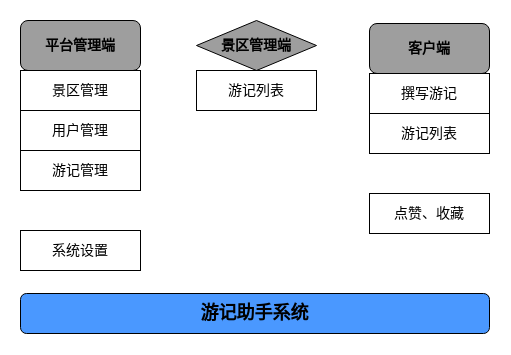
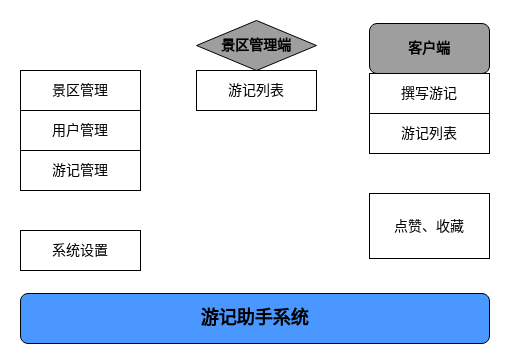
- <mxCell id="4" value="&lt;b&gt;&lt;font style=&quot;font-size: 14px&quot;&gt;平台管理端&lt;/font&gt;&lt;/b&gt;" style="rounded=1;whiteSpace=wrap;html=1;fillColor=#9E9E9E;" vertex="1" parent="1"><mxGeometry x="20" y="20" width="120" height="50" as="geometry" /></mxCell>
- <mxCell id="14" value="&lt;span style=&quot;line-height: 150%&quot;&gt;&lt;font style=&quot;font-size: 14px&quot;&gt;点赞、收藏&lt;/font&gt;&lt;/span&gt;" style="rounded=0;whiteSpace=wrap;html=1;" vertex="1" parent="1"><mxGeometry x="369" y="193" width="120" height="40" as="geometry" /></mxCell>
+ <mxCell id="14" value="&lt;span style=&quot;line-height: 150%&quot;&gt;&lt;font style=&quot;font-size: 14px&quot;&gt;点赞、收藏&lt;/font&gt;&lt;/span&gt;" style="rounded=0;whiteSpace=wrap;html=1;" vertex="1" parent="1"><mxGeometry x="369" y="193" width="120" height="65" as="geometry" /></mxCell>
- <mxCell id="2" value="&lt;b&gt;&lt;font style=&quot;font-size: 18px&quot;&gt;游记助手系统&lt;/font&gt;&lt;/b&gt;" style="rounded=1;whiteSpace=wrap;html=1;fillColor=#4A98FF;" vertex="1" parent="1"><mxGeometry x="20" y="293" width="469" height="40" as="geometry" /></mxCell>
+ <mxCell id="2" value="&lt;b&gt;&lt;font style=&quot;font-size: 18px&quot;&gt;游记助手系统&lt;/font&gt;&lt;/b&gt;" style="rounded=1;whiteSpace=wrap;html=1;fillColor=#4A98FF;" vertex="1" parent="1"><mxGeometry x="20" y="293" width="469" height="50" as="geometry" /></mxCell>
